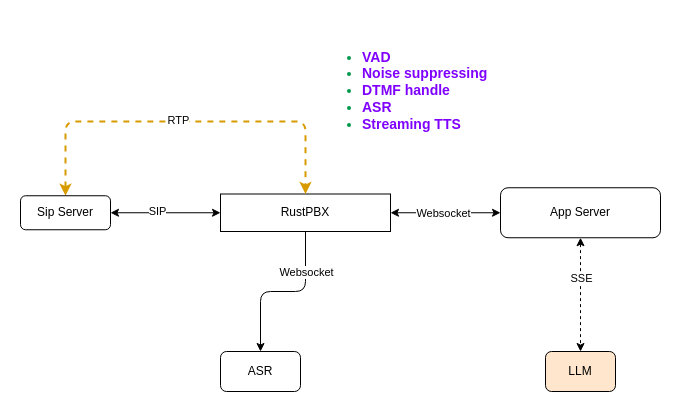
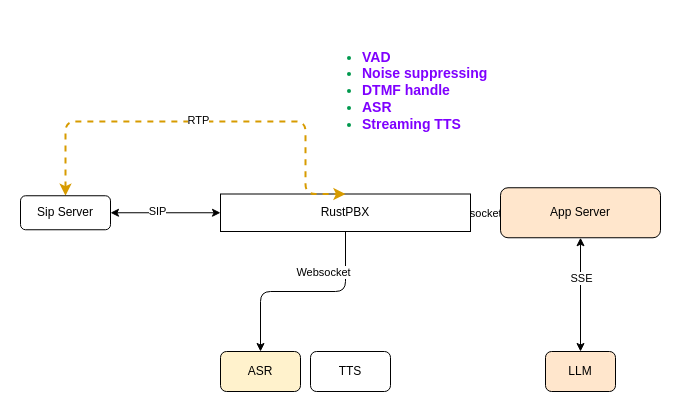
- <mxCell id="8" value="RustPBX" style="rounded=0;whiteSpace=wrap;html=1;" vertex="1" parent="1"><mxGeometry x="220" y="193.5" width="170" height="37.5" as="geometry" /></mxCell>
+ <mxCell id="8" value="RustPBX" style="rounded=0;whiteSpace=wrap;html=1;" vertex="1" parent="1"><mxGeometry x="220" y="193.5" width="250" height="37.5" as="geometry" /></mxCell>
- <mxCell id="11" value="App Server" style="rounded=1;whiteSpace=wrap;html=1;" vertex="1" parent="1"><mxGeometry x="500" y="187.25" width="160" height="50" as="geometry" /></mxCell>
+ <mxCell id="11" value="App Server" style="rounded=1;whiteSpace=wrap;html=1;fillColor=#ffe6cc;" vertex="1" parent="1"><mxGeometry x="500" y="187.25" width="160" height="50" as="geometry" /></mxCell>
- <mxCell id="9" style="edgeStyle=orthogonalEdgeStyle;html=1;entryX=0.5;entryY=0;entryDx=0;entryDy=0;startArrow=classic;startFill=1;dashed=1;" edge="1" parent="1" source="11" target="14"><mxGeometry relative="1" as="geometry" /></mxCell>
+ <mxCell id="9" style="edgeStyle=orthogonalEdgeStyle;html=1;entryX=0.5;entryY=0;entryDx=0;entryDy=0;startArrow=classic;startFill=1;" edge="1" parent="1" source="11" target="14"><mxGeometry relative="1" as="geometry" /></mxCell>
- <mxCell id="12" value="ASR" style="rounded=1;whiteSpace=wrap;html=1;" vertex="1" parent="1"><mxGeometry x="220" y="351" width="80" height="40" as="geometry" /></mxCell>
+ <mxCell id="12" value="ASR" style="rounded=1;whiteSpace=wrap;html=1;fillColor=#fff2cc;" vertex="1" parent="1"><mxGeometry x="220" y="351" width="80" height="40" as="geometry" /></mxCell>
+ <mxCell id="13" value="TTS" style="rounded=1;whiteSpace=wrap;html=1;" vertex="1" parent="1"><mxGeometry x="310" y="351" width="80" height="40" as="geometry" /></mxCell>
